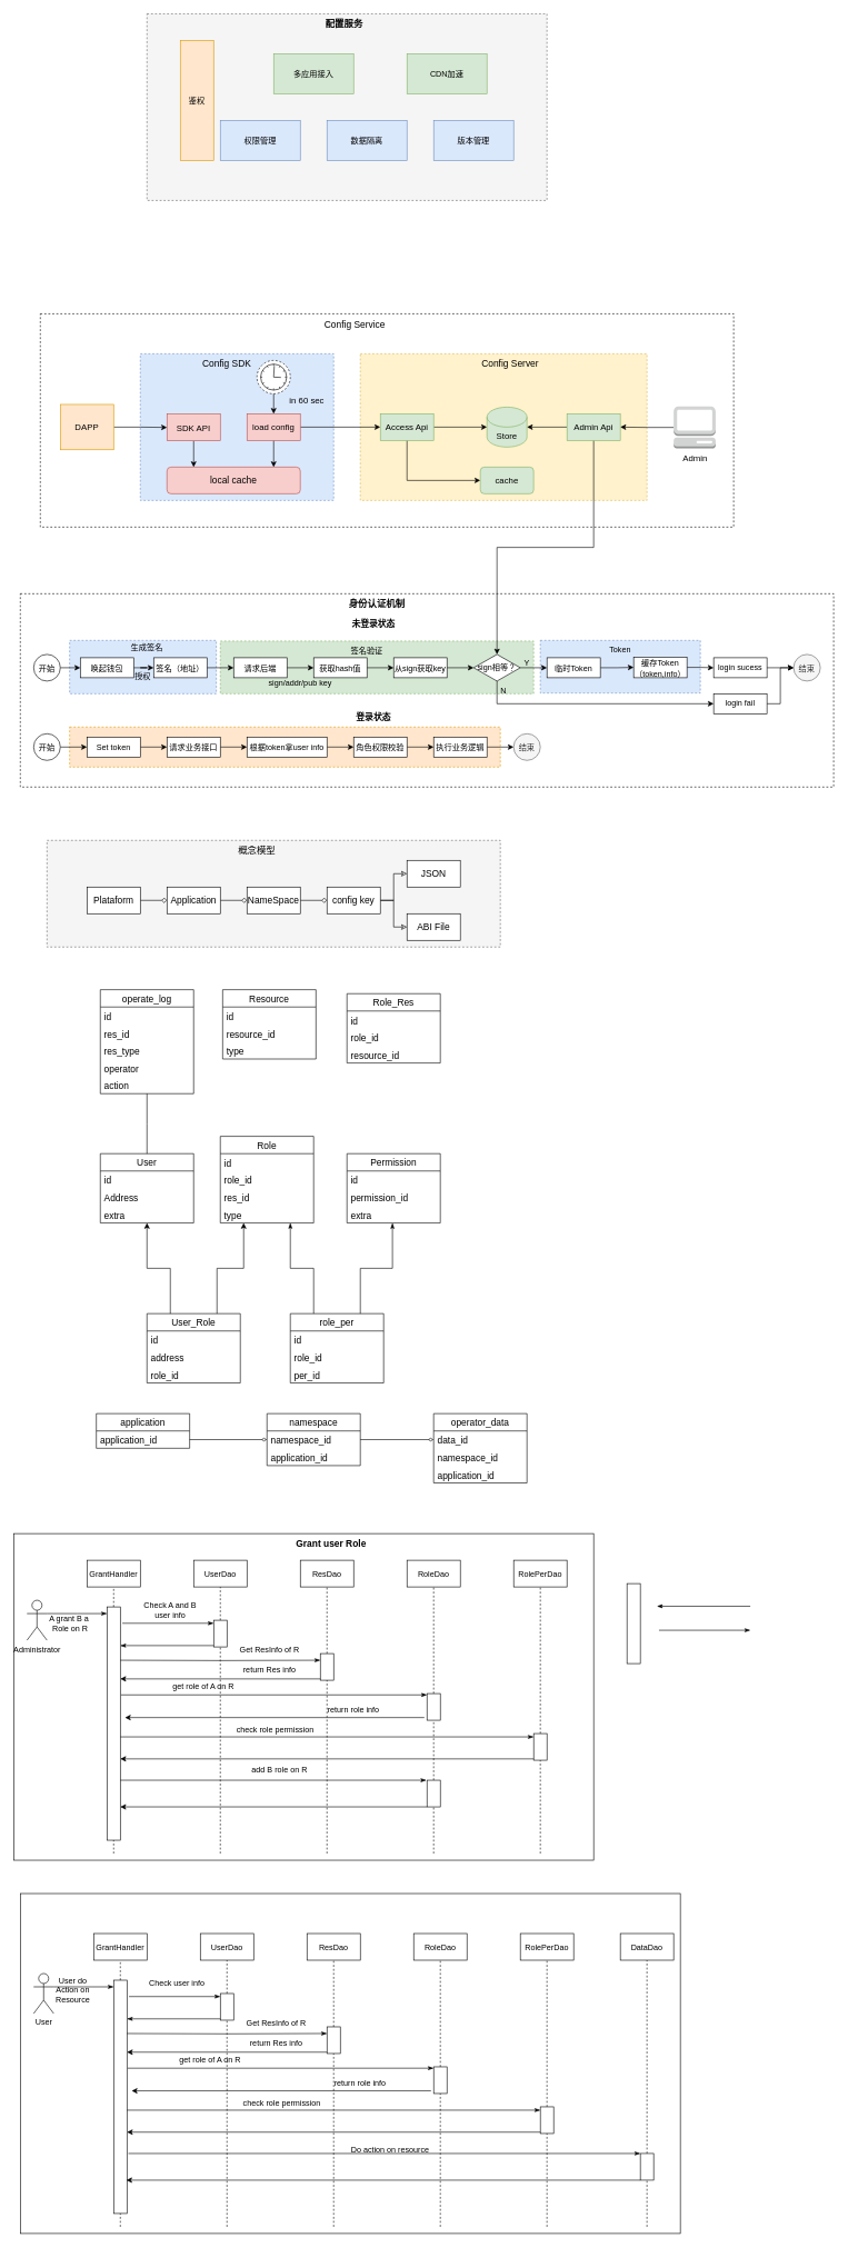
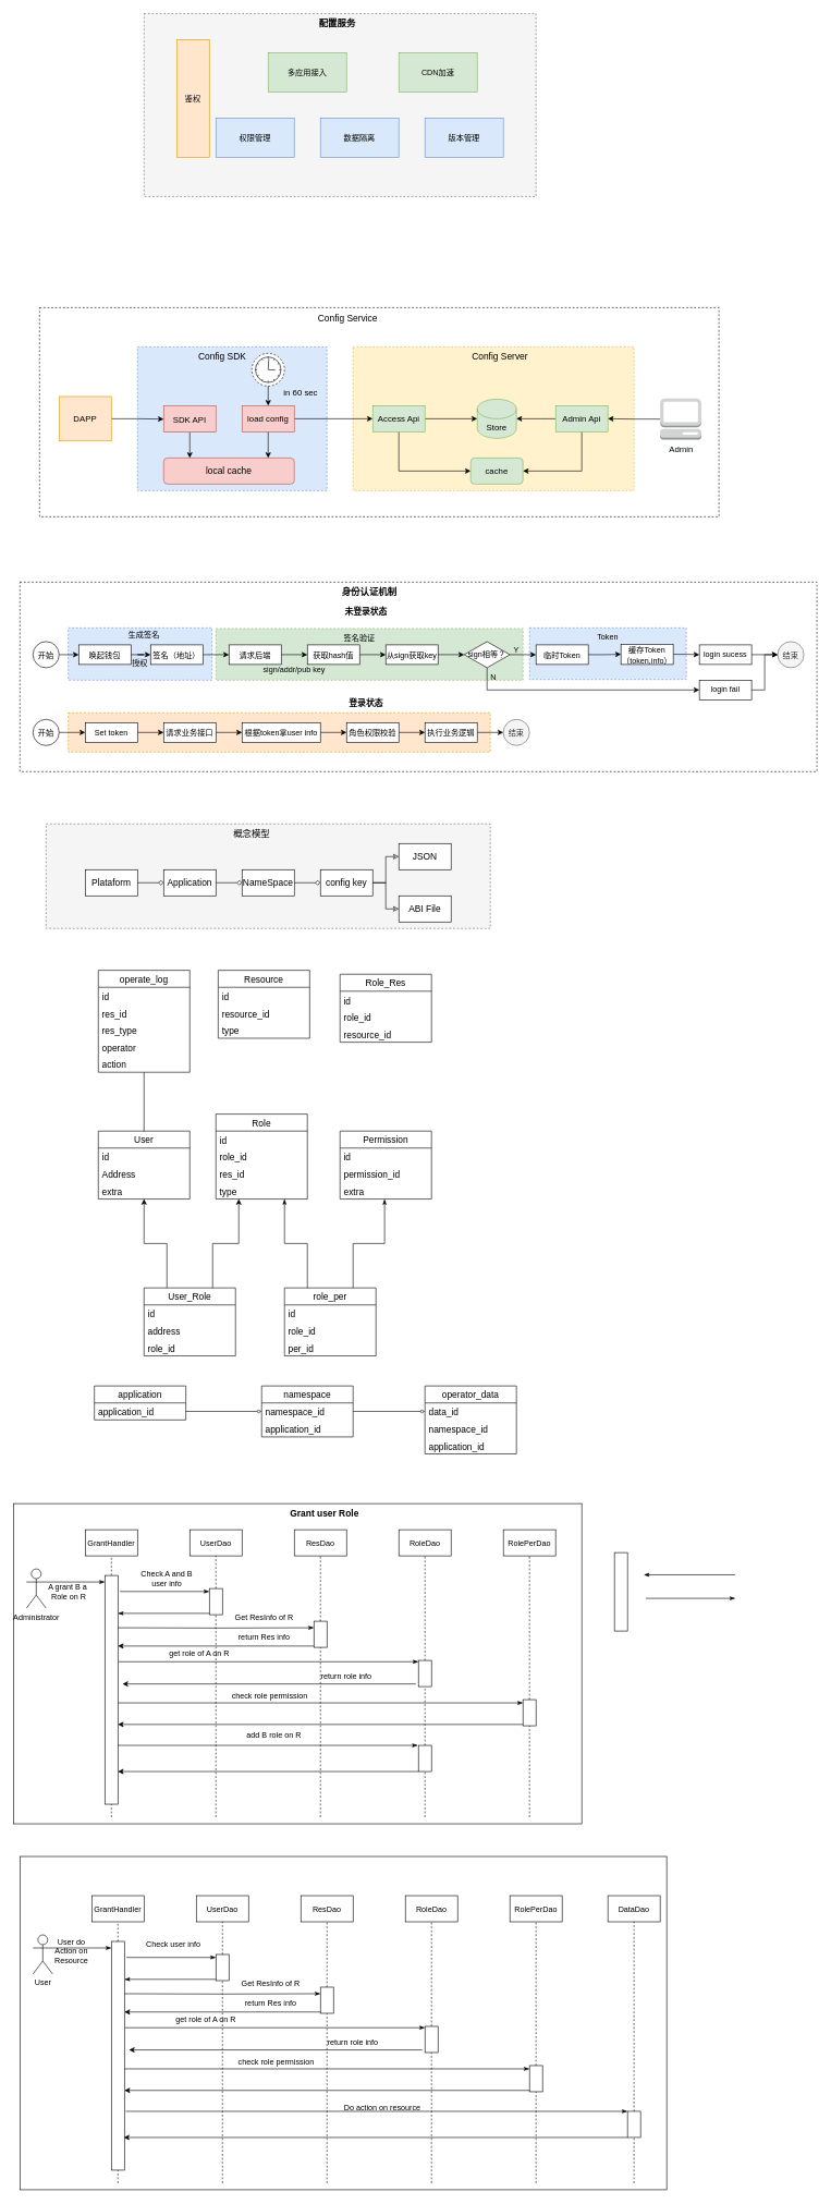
- <mxCell id="36" style="edgeStyle=orthogonalEdgeStyle;rounded=0;orthogonalLoop=1;jettySize=auto;html=1;exitX=0.5;exitY=1;exitDx=0;exitDy=0;fontSize=14;" edge="1" parent="1" source="37" target="61"><mxGeometry relative="1" as="geometry" /></mxCell>
+ <mxCell id="36" style="edgeStyle=orthogonalEdgeStyle;rounded=0;orthogonalLoop=1;jettySize=auto;html=1;exitX=0.5;exitY=1;exitDx=0;exitDy=0;entryX=1;entryY=0.5;entryDx=0;entryDy=0;fontSize=14;" edge="1" parent="1" source="37" target="33"><mxGeometry relative="1" as="geometry" /></mxCell>
